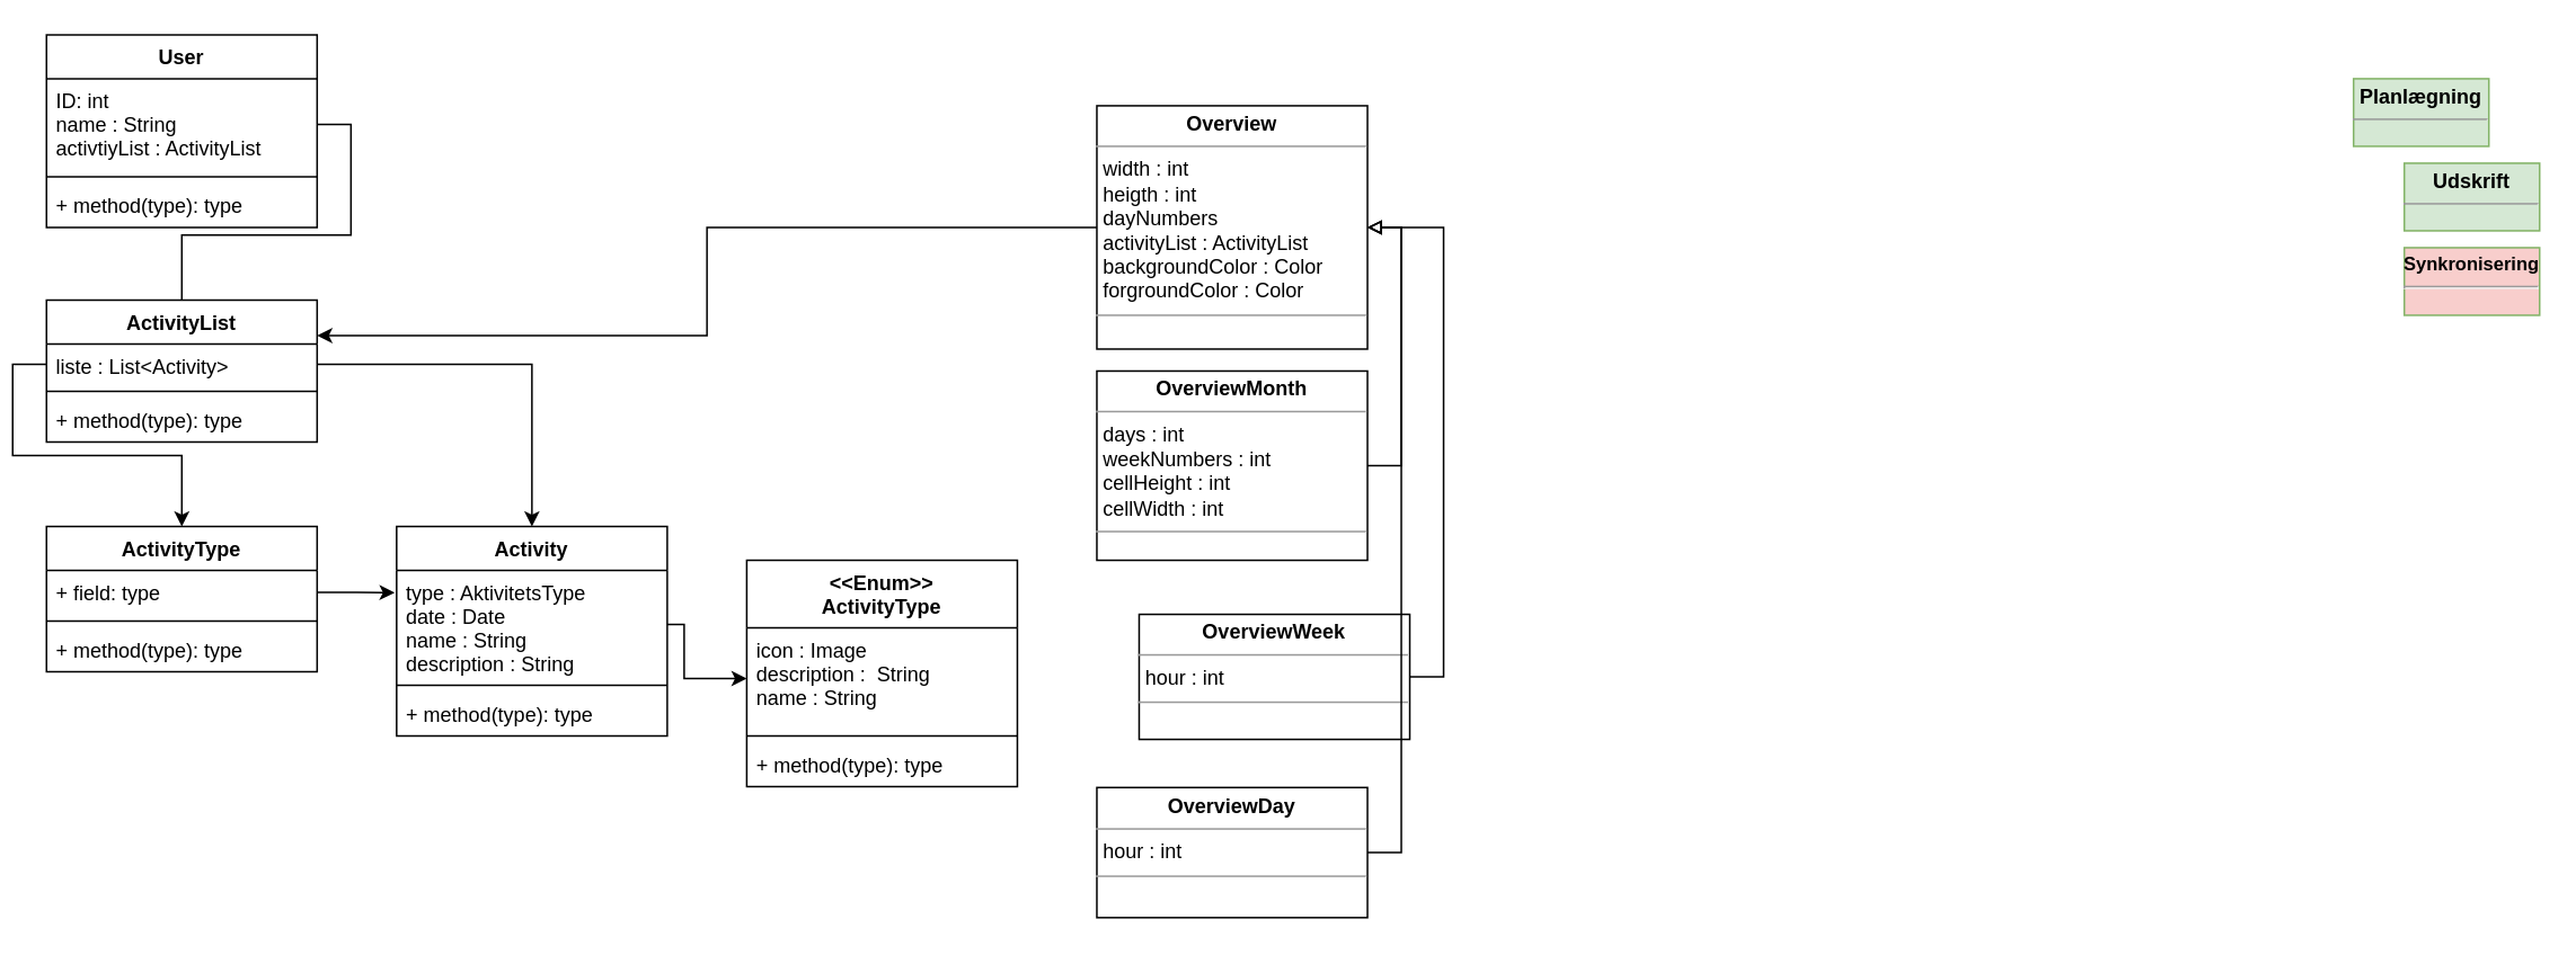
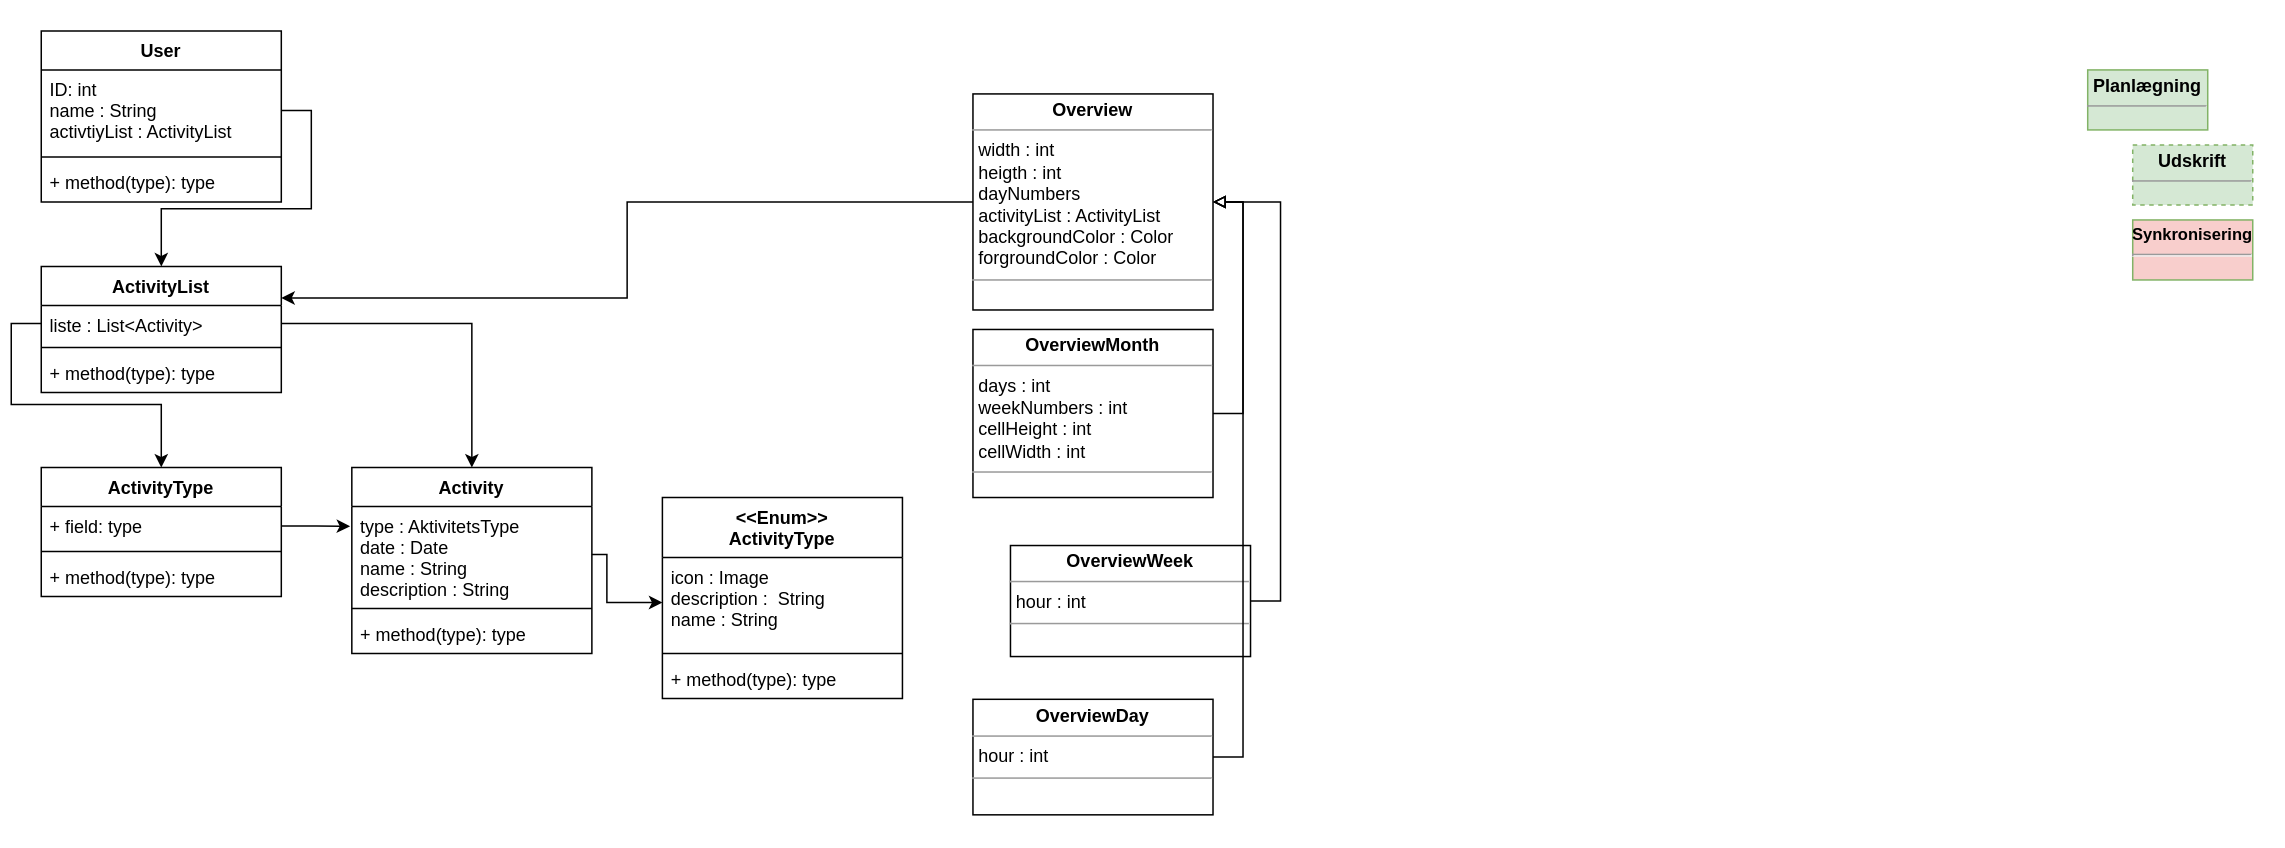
- <mxCell id="3" value="&lt;p style=&quot;margin: 0px ; margin-top: 4px ; text-align: center&quot;&gt;&lt;b&gt;Udskrift&lt;/b&gt;&lt;/p&gt;&lt;hr size=&quot;1&quot;&gt;&lt;div style=&quot;height: 2px&quot;&gt;&lt;/div&gt;" style="verticalAlign=top;align=left;overflow=fill;fontSize=12;fontFamily=Helvetica;html=1;fillColor=#d5e8d4;strokeColor=#82b366;" parent="1" vertex="1"><mxGeometry x="1414" y="96" width="80" height="40" as="geometry" /></mxCell>
+ <mxCell id="3" value="&lt;p style=&quot;margin: 0px ; margin-top: 4px ; text-align: center&quot;&gt;&lt;b&gt;Udskrift&lt;/b&gt;&lt;/p&gt;&lt;hr size=&quot;1&quot;&gt;&lt;div style=&quot;height: 2px&quot;&gt;&lt;/div&gt;" style="verticalAlign=top;align=left;overflow=fill;fontSize=12;fontFamily=Helvetica;html=1;fillColor=#d5e8d4;strokeColor=#82b366;dashed=1;" parent="1" vertex="1"><mxGeometry x="1414" y="96" width="80" height="40" as="geometry" /></mxCell>
- <mxCell id="25" style="edgeStyle=orthogonalEdgeStyle;rounded=0;orthogonalLoop=1;jettySize=auto;html=1;exitX=1;exitY=0.5;exitDx=0;exitDy=0;endArrow=none;" parent="1" source="22" target="5" edge="1"><mxGeometry relative="1" as="geometry" /></mxCell>
+ <mxCell id="25" style="edgeStyle=orthogonalEdgeStyle;rounded=0;orthogonalLoop=1;jettySize=auto;html=1;exitX=1;exitY=0.5;exitDx=0;exitDy=0;" parent="1" source="22" target="5" edge="1"><mxGeometry relative="1" as="geometry" /></mxCell>
